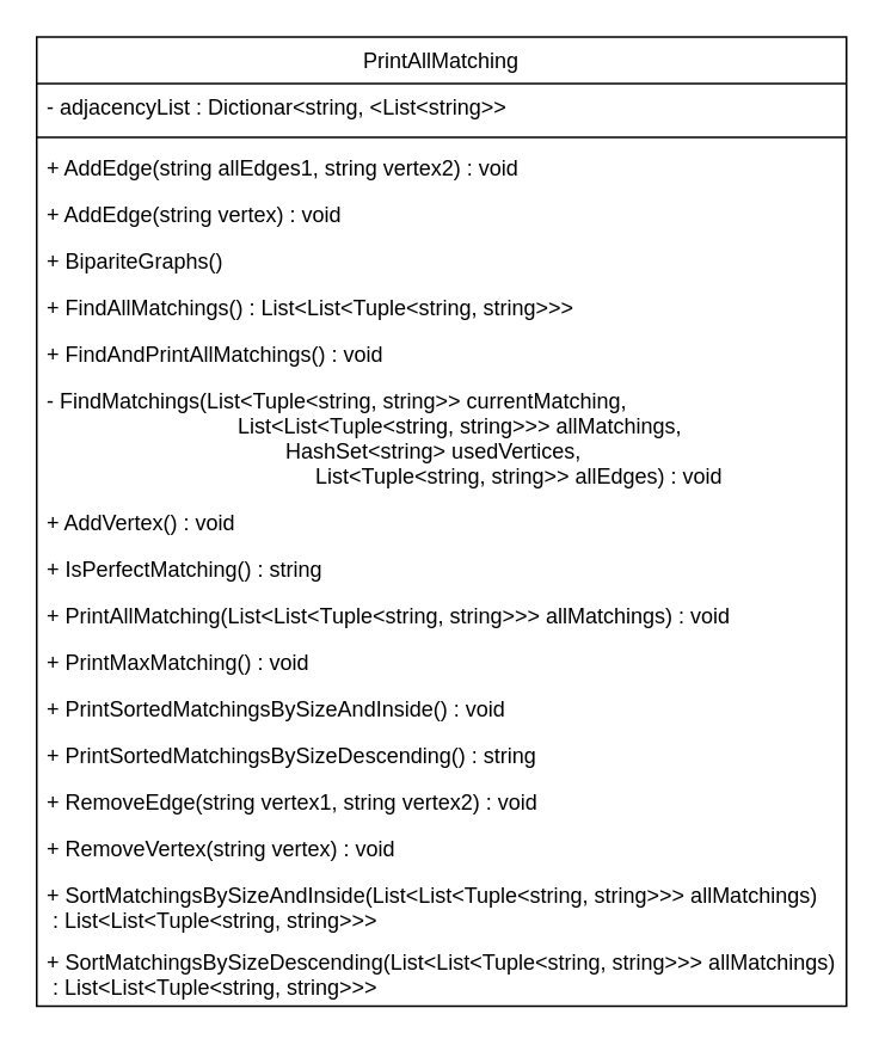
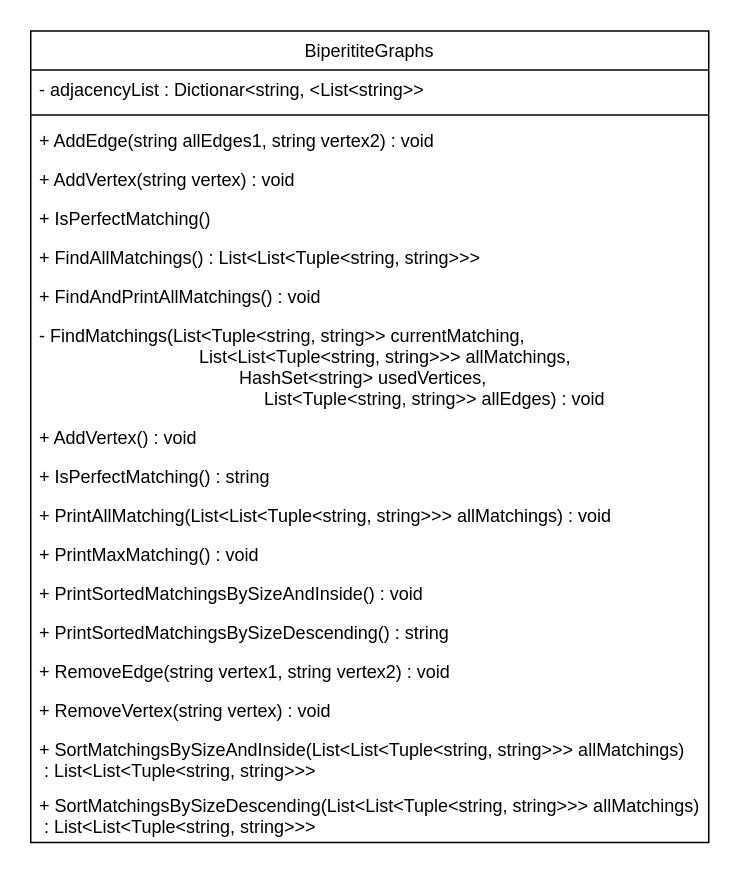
- <mxCell id="2" value="PrintAllMatching" style="swimlane;fontStyle=0;align=center;verticalAlign=top;childLayout=stackLayout;horizontal=1;startSize=26;horizontalStack=0;resizeParent=1;resizeLast=0;collapsible=1;marginBottom=0;rounded=0;shadow=0;strokeWidth=1;" parent="1" vertex="1"><mxGeometry x="20" y="20" width="452" height="541" as="geometry"><mxRectangle x="-656" y="42" width="160" height="26" as="alternateBounds" /></mxGeometry></mxCell>
+ <mxCell id="2" value="BiperititeGraphs" style="swimlane;fontStyle=0;align=center;verticalAlign=top;childLayout=stackLayout;horizontal=1;startSize=26;horizontalStack=0;resizeParent=1;resizeLast=0;collapsible=1;marginBottom=0;rounded=0;shadow=0;strokeWidth=1;" parent="1" vertex="1"><mxGeometry x="20" y="20" width="452" height="541" as="geometry"><mxRectangle x="-656" y="42" width="160" height="26" as="alternateBounds" /></mxGeometry></mxCell>
- <mxCell id="6" value="+ AddEdge(string vertex) : void" style="text;align=left;verticalAlign=top;spacingLeft=4;spacingRight=4;overflow=hidden;rotatable=0;points=[[0,0.5],[1,0.5]];portConstraint=eastwest;" parent="2" vertex="1"><mxGeometry y="86" width="452" height="26" as="geometry" /></mxCell>
+ <mxCell id="6" value="+ AddVertex(string vertex) : void" style="text;align=left;verticalAlign=top;spacingLeft=4;spacingRight=4;overflow=hidden;rotatable=0;points=[[0,0.5],[1,0.5]];portConstraint=eastwest;" parent="2" vertex="1"><mxGeometry y="86" width="452" height="26" as="geometry" /></mxCell>
- <mxCell id="7" value="+ BipariteGraphs()" style="text;align=left;verticalAlign=top;spacingLeft=4;spacingRight=4;overflow=hidden;rotatable=0;points=[[0,0.5],[1,0.5]];portConstraint=eastwest;" parent="2" vertex="1"><mxGeometry y="112" width="452" height="26" as="geometry" /></mxCell>
+ <mxCell id="7" value="+ IsPerfectMatching()" style="text;align=left;verticalAlign=top;spacingLeft=4;spacingRight=4;overflow=hidden;rotatable=0;points=[[0,0.5],[1,0.5]];portConstraint=eastwest;" parent="2" vertex="1"><mxGeometry y="112" width="452" height="26" as="geometry" /></mxCell>
